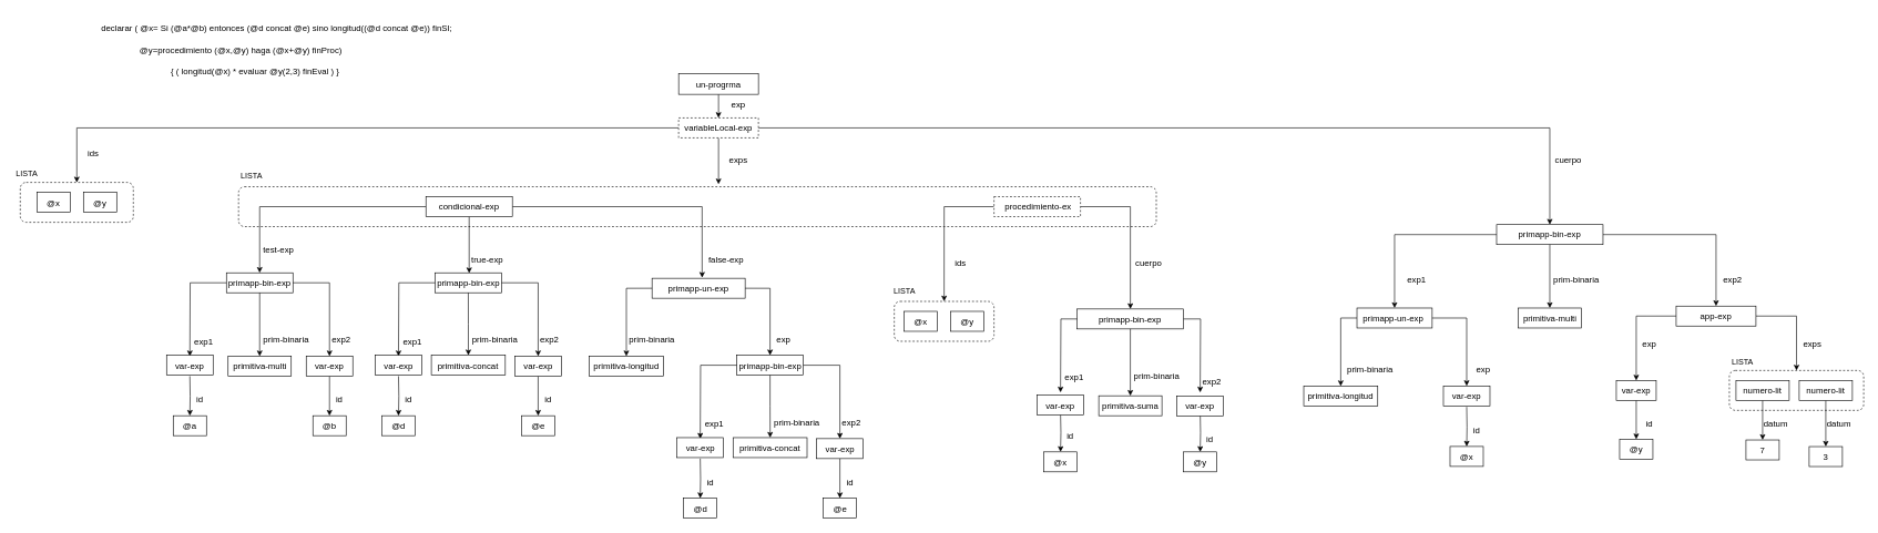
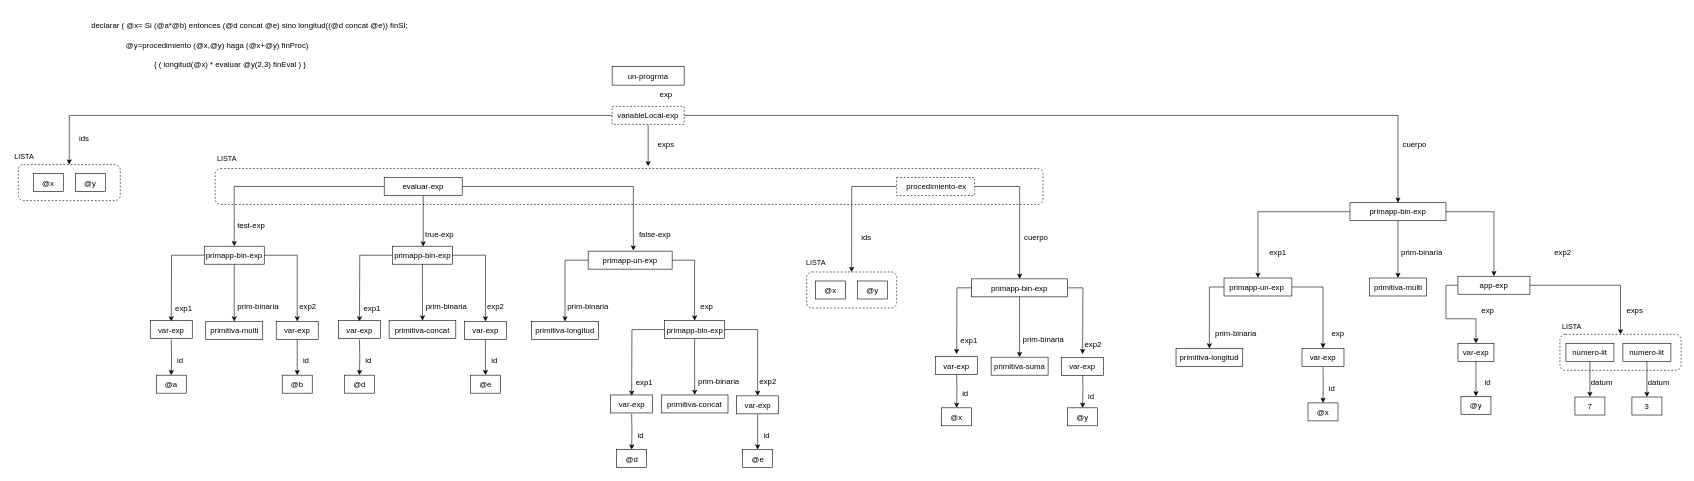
- <mxCell id="5" style="edgeStyle=orthogonalEdgeStyle;rounded=0;orthogonalLoop=1;jettySize=auto;html=1;exitX=0.5;exitY=1;exitDx=0;exitDy=0;entryX=0.5;entryY=0;entryDx=0;entryDy=0;fontSize=13;" parent="1" source="6" target="14" edge="1"><mxGeometry relative="1" as="geometry" /></mxCell>
- <mxCell id="10" value="condicional-exp" style="rounded=0;whiteSpace=wrap;html=1;fontSize=13;" parent="1" vertex="1"><mxGeometry x="640" y="295" width="130" height="30" as="geometry" /></mxCell>
+ <mxCell id="10" value="evaluar-exp" style="rounded=0;whiteSpace=wrap;html=1;fontSize=13;" parent="1" vertex="1"><mxGeometry x="640" y="295" width="130" height="30" as="geometry" /></mxCell>
- <mxCell id="56" value="app-exp" style="rounded=0;whiteSpace=wrap;html=1;fontSize=13;" parent="1" vertex="1"><mxGeometry x="2520" y="459.57" width="120" height="30" as="geometry" /></mxCell>
+ <mxCell id="56" value="app-exp" style="rounded=0;whiteSpace=wrap;html=1;fontSize=13;" parent="1" vertex="1"><mxGeometry x="2430" y="459.57" width="120" height="30" as="geometry" /></mxCell>
- <mxCell id="64" value="3" style="rounded=0;whiteSpace=wrap;html=1;strokeColor=#000000;fillColor=none;fontSize=13;" parent="1" vertex="1"><mxGeometry x="2720" y="670.94" width="50" height="30" as="geometry" /></mxCell>
+ <mxCell id="64" value="3" style="rounded=0;whiteSpace=wrap;html=1;strokeColor=#000000;fillColor=none;fontSize=13;" parent="1" vertex="1"><mxGeometry x="2720" y="660.94" width="50" height="30" as="geometry" /></mxCell>
